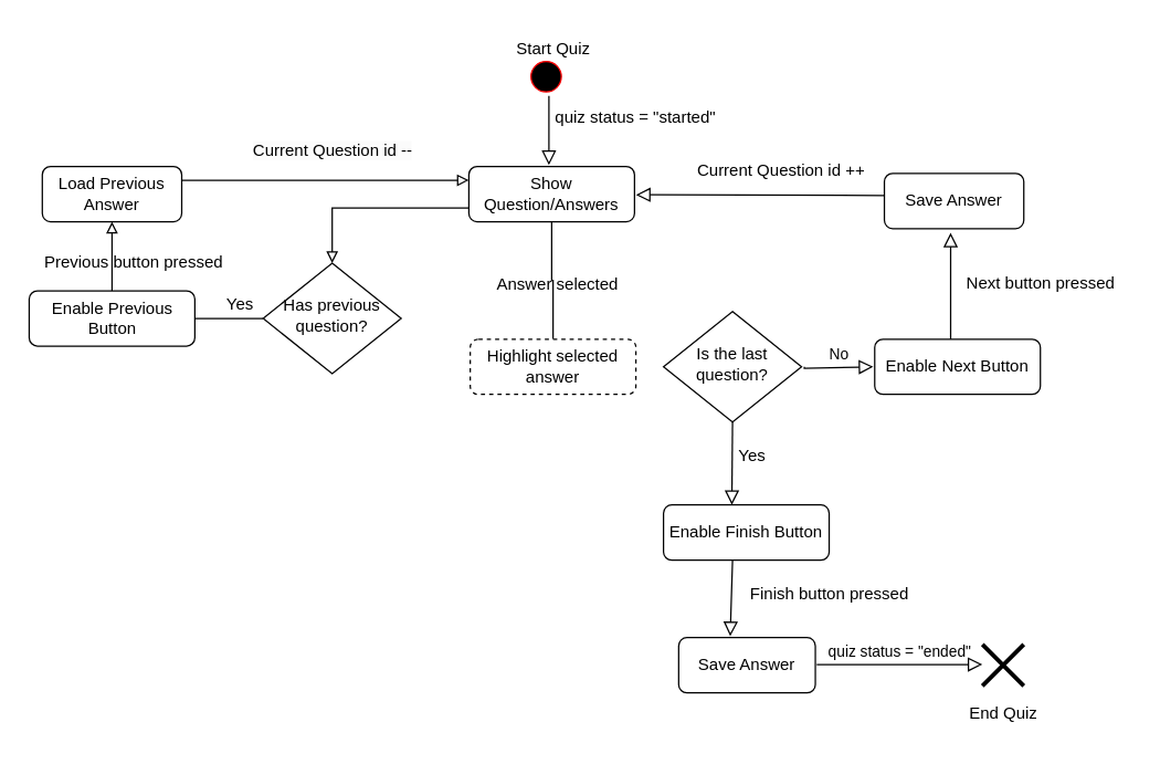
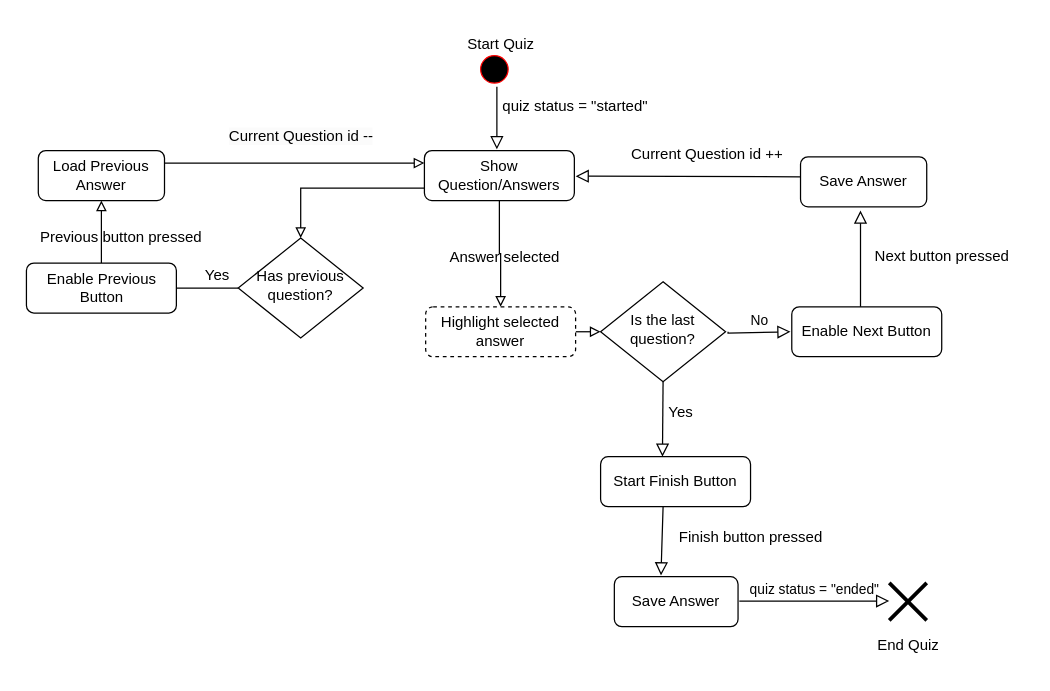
- <mxCell id="3" style="edgeStyle=orthogonalEdgeStyle;rounded=0;orthogonalLoop=1;jettySize=auto;html=1;exitX=0.5;exitY=1;exitDx=0;exitDy=0;entryX=0.5;entryY=0;entryDx=0;entryDy=0;endArrow=none;endFill=0;" edge="1" parent="1" source="5" target="23"><mxGeometry relative="1" as="geometry" /></mxCell>
+ <mxCell id="3" style="edgeStyle=orthogonalEdgeStyle;rounded=0;orthogonalLoop=1;jettySize=auto;html=1;exitX=0.5;exitY=1;exitDx=0;exitDy=0;entryX=0.5;entryY=0;entryDx=0;entryDy=0;endArrow=block;endFill=0;" edge="1" parent="1" source="5" target="23"><mxGeometry relative="1" as="geometry" /></mxCell>
+ <mxCell id="22" style="edgeStyle=orthogonalEdgeStyle;rounded=0;orthogonalLoop=1;jettySize=auto;html=1;exitX=1;exitY=0.5;exitDx=0;exitDy=0;entryX=0;entryY=0.5;entryDx=0;entryDy=0;endArrow=block;endFill=0;" edge="1" parent="1" source="23" target="7"><mxGeometry relative="1" as="geometry" /></mxCell>
- <mxCell id="11" value="Enable Finish Button" style="rounded=1;whiteSpace=wrap;html=1;fontSize=12;glass=0;strokeWidth=1;shadow=0;" vertex="1" parent="1"><mxGeometry x="480" y="365" width="120" height="40" as="geometry" /></mxCell>
+ <mxCell id="11" value="Start Finish Button" style="rounded=1;whiteSpace=wrap;html=1;fontSize=12;glass=0;strokeWidth=1;shadow=0;" vertex="1" parent="1"><mxGeometry x="480" y="365" width="120" height="40" as="geometry" /></mxCell>
